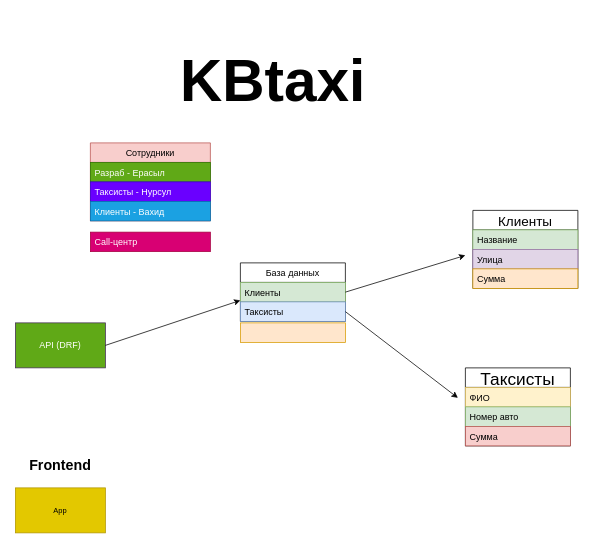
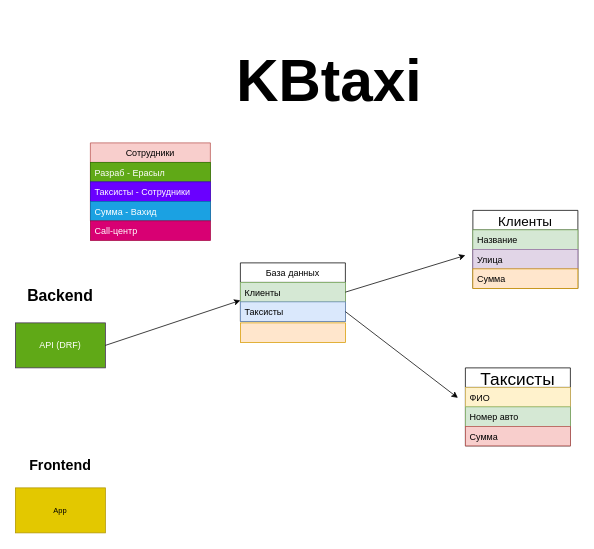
- <mxCell id="19" value="&lt;h1&gt;KBtaxi&lt;/h1&gt;" style="text;html=1;strokeColor=none;fillColor=none;spacing=5;spacingTop=-20;whiteSpace=wrap;overflow=hidden;rounded=0;fontSize=39;" vertex="1" parent="1"><mxGeometry x="235" y="20" width="310" height="140" as="geometry" /></mxCell>
+ <mxCell id="19" value="&lt;h1&gt;KBtaxi&lt;/h1&gt;" style="text;html=1;strokeColor=none;fillColor=none;spacing=5;spacingTop=-20;whiteSpace=wrap;overflow=hidden;rounded=0;fontSize=39;" vertex="1" parent="1"><mxGeometry x="310" y="20" width="310" height="140" as="geometry" /></mxCell>
- <mxCell id="4" value="Таксисты - Нурсул" style="text;strokeColor=#3700CC;fillColor=#6a00ff;align=left;verticalAlign=top;spacingLeft=4;spacingRight=4;overflow=hidden;rotatable=0;points=[[0,0.5],[1,0.5]];portConstraint=eastwest;fontColor=#ffffff;" vertex="1" parent="2"><mxGeometry y="52" width="160" height="26" as="geometry" /></mxCell>
+ <mxCell id="4" value="Таксисты - Сотрудники" style="text;strokeColor=#3700CC;fillColor=#6a00ff;align=left;verticalAlign=top;spacingLeft=4;spacingRight=4;overflow=hidden;rotatable=0;points=[[0,0.5],[1,0.5]];portConstraint=eastwest;fontColor=#ffffff;" vertex="1" parent="2"><mxGeometry y="52" width="160" height="26" as="geometry" /></mxCell>
- <mxCell id="5" value="Клиенты - Вахид" style="text;strokeColor=#006EAF;fillColor=#1ba1e2;align=left;verticalAlign=top;spacingLeft=4;spacingRight=4;overflow=hidden;rotatable=0;points=[[0,0.5],[1,0.5]];portConstraint=eastwest;fontColor=#ffffff;" vertex="1" parent="2"><mxGeometry y="78" width="160" height="26" as="geometry" /></mxCell>
+ <mxCell id="5" value="Сумма - Вахид" style="text;strokeColor=#006EAF;fillColor=#1ba1e2;align=left;verticalAlign=top;spacingLeft=4;spacingRight=4;overflow=hidden;rotatable=0;points=[[0,0.5],[1,0.5]];portConstraint=eastwest;fontColor=#ffffff;" vertex="1" parent="2"><mxGeometry y="78" width="160" height="26" as="geometry" /></mxCell>
- <mxCell id="26" value="Call-центр" style="text;strokeColor=#A50040;fillColor=#d80073;align=left;verticalAlign=top;spacingLeft=4;spacingRight=4;overflow=hidden;rotatable=0;points=[[0,0.5],[1,0.5]];portConstraint=eastwest;fontColor=#ffffff;" vertex="1" parent="1"><mxGeometry x="120" y="309" width="160" height="26" as="geometry" /></mxCell>
+ <mxCell id="26" value="Call-центр" style="text;strokeColor=#A50040;fillColor=#d80073;align=left;verticalAlign=top;spacingLeft=4;spacingRight=4;overflow=hidden;rotatable=0;points=[[0,0.5],[1,0.5]];portConstraint=eastwest;fontColor=#ffffff;" vertex="1" parent="1"><mxGeometry x="120" y="294" width="160" height="26" as="geometry" /></mxCell>
+ <mxCell id="11" value="Backend" style="text;html=1;strokeColor=none;fillColor=none;align=center;verticalAlign=middle;whiteSpace=wrap;rounded=0;strokeWidth=4;fontSize=21;fontStyle=1" vertex="1" parent="1"><mxGeometry x="35" y="358" width="90" height="70" as="geometry" /></mxCell>
